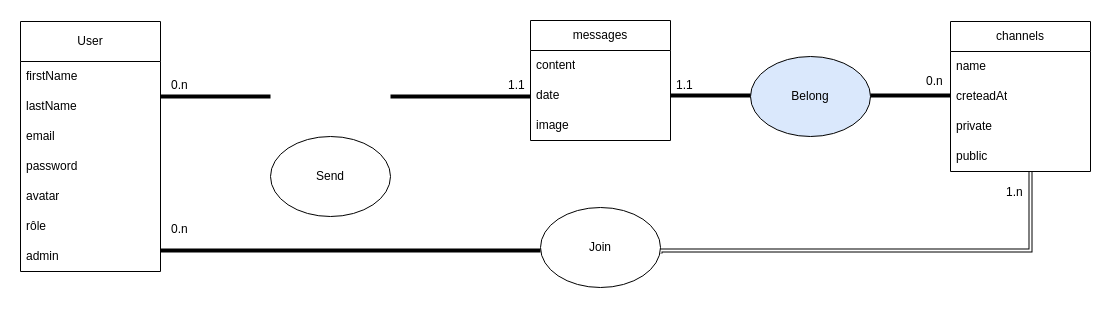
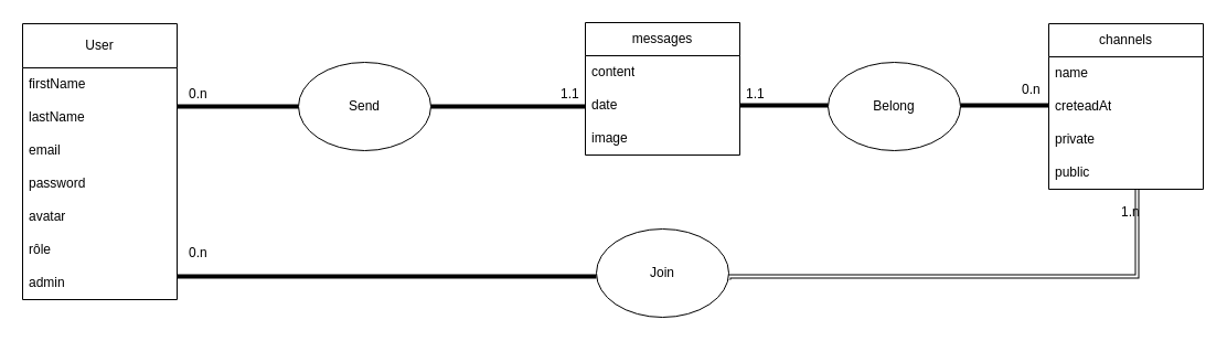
- <mxCell id="26" value="Belong" style="ellipse;whiteSpace=wrap;html=1;fillColor=#dae8fc;" vertex="1" parent="1"><mxGeometry x="750" y="56" width="120" height="80" as="geometry" /></mxCell>
+ <mxCell id="26" value="Belong" style="ellipse;whiteSpace=wrap;html=1;" vertex="1" parent="1"><mxGeometry x="750" y="56" width="120" height="80" as="geometry" /></mxCell>
- <mxCell id="20" value="Send" style="ellipse;whiteSpace=wrap;html=1;" vertex="1" parent="1"><mxGeometry x="270" y="136" width="120" height="80" as="geometry" /></mxCell>
+ <mxCell id="20" value="Send" style="ellipse;whiteSpace=wrap;html=1;" vertex="1" parent="1"><mxGeometry x="270" y="56" width="120" height="80" as="geometry" /></mxCell>
- <mxCell id="32" value="1.n" style="text;strokeColor=none;fillColor=none;align=left;verticalAlign=top;spacingLeft=4;spacingRight=4;overflow=hidden;rotatable=0;points=[[0,0.5],[1,0.5]];portConstraint=eastwest;whiteSpace=wrap;html=1;" vertex="1" parent="1"><mxGeometry x="1000" y="178" width="30" height="26" as="geometry" /></mxCell>
+ <mxCell id="32" value="1.n" style="text;strokeColor=none;fillColor=none;align=left;verticalAlign=top;spacingLeft=4;spacingRight=4;overflow=hidden;rotatable=0;points=[[0,0.5],[1,0.5]];portConstraint=eastwest;whiteSpace=wrap;html=1;" vertex="1" parent="1"><mxGeometry x="1010" y="178" width="30" height="26" as="geometry" /></mxCell>
